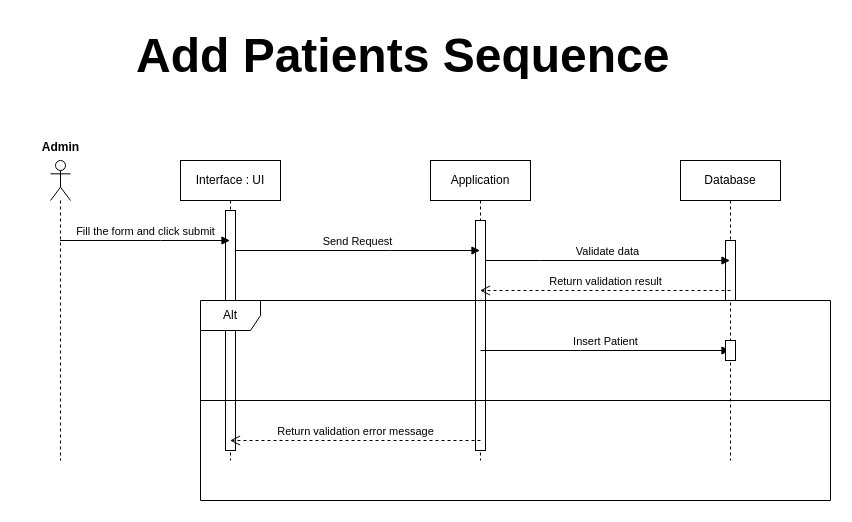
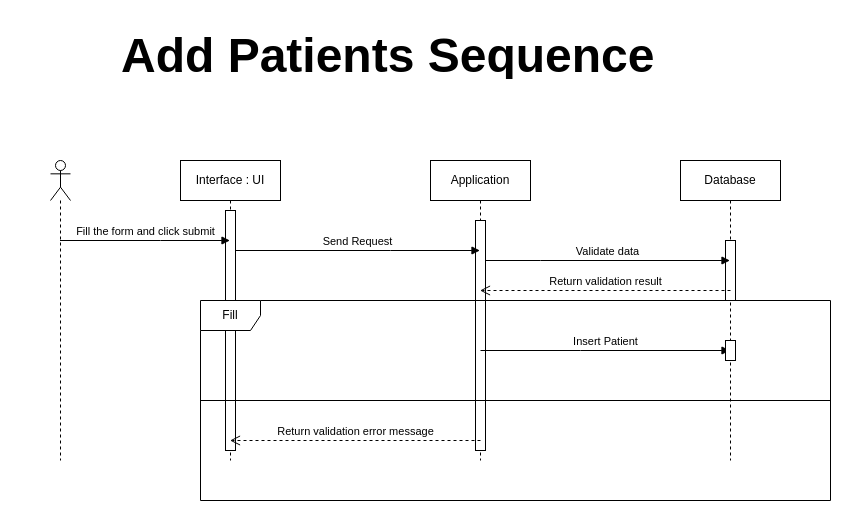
- <mxCell id="15" value="&lt;b&gt;&lt;font style=&quot;font-size: 48px;&quot;&gt;Add Patients Sequence&lt;/font&gt;&lt;/b&gt;" style="text;strokeColor=none;fillColor=none;align=left;verticalAlign=top;spacingLeft=4;spacingRight=4;overflow=hidden;rotatable=0;points=[[0,0.5],[1,0.5]];portConstraint=eastwest;whiteSpace=wrap;html=1;" vertex="1" parent="1"><mxGeometry x="130" y="20" width="550" height="56" as="geometry" /></mxCell>
+ <mxCell id="15" value="&lt;b&gt;&lt;font style=&quot;font-size: 48px;&quot;&gt;Add Patients Sequence&lt;/font&gt;&lt;/b&gt;" style="text;strokeColor=none;fillColor=none;align=left;verticalAlign=top;spacingLeft=4;spacingRight=4;overflow=hidden;rotatable=0;points=[[0,0.5],[1,0.5]];portConstraint=eastwest;whiteSpace=wrap;html=1;" vertex="1" parent="1"><mxGeometry x="115" y="20" width="550" height="56" as="geometry" /></mxCell>
- <mxCell id="21" value="Admin" style="text;align=center;fontStyle=1;verticalAlign=middle;spacingLeft=3;spacingRight=3;strokeColor=none;rotatable=0;points=[[0,0.5],[1,0.5]];portConstraint=eastwest;html=1;" vertex="1" parent="1"><mxGeometry y="134" width="80" height="26" as="geometry" x="20" /></mxCell>
- <mxCell id="13" value="Alt" style="shape=umlFrame;whiteSpace=wrap;html=1;pointerEvents=0;" vertex="1" parent="1"><mxGeometry x="200" y="300" width="630" height="200" as="geometry" /></mxCell>
+ <mxCell id="13" value="Fill" style="shape=umlFrame;whiteSpace=wrap;html=1;pointerEvents=0;" vertex="1" parent="1"><mxGeometry x="200" y="300" width="630" height="200" as="geometry" /></mxCell>
